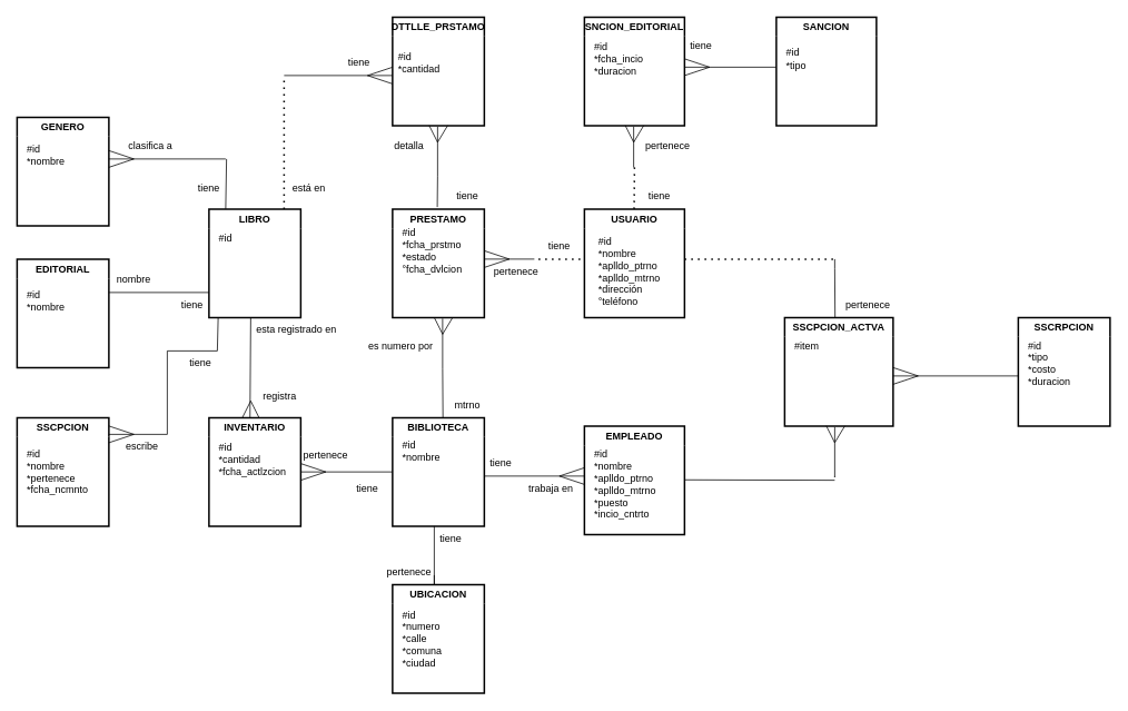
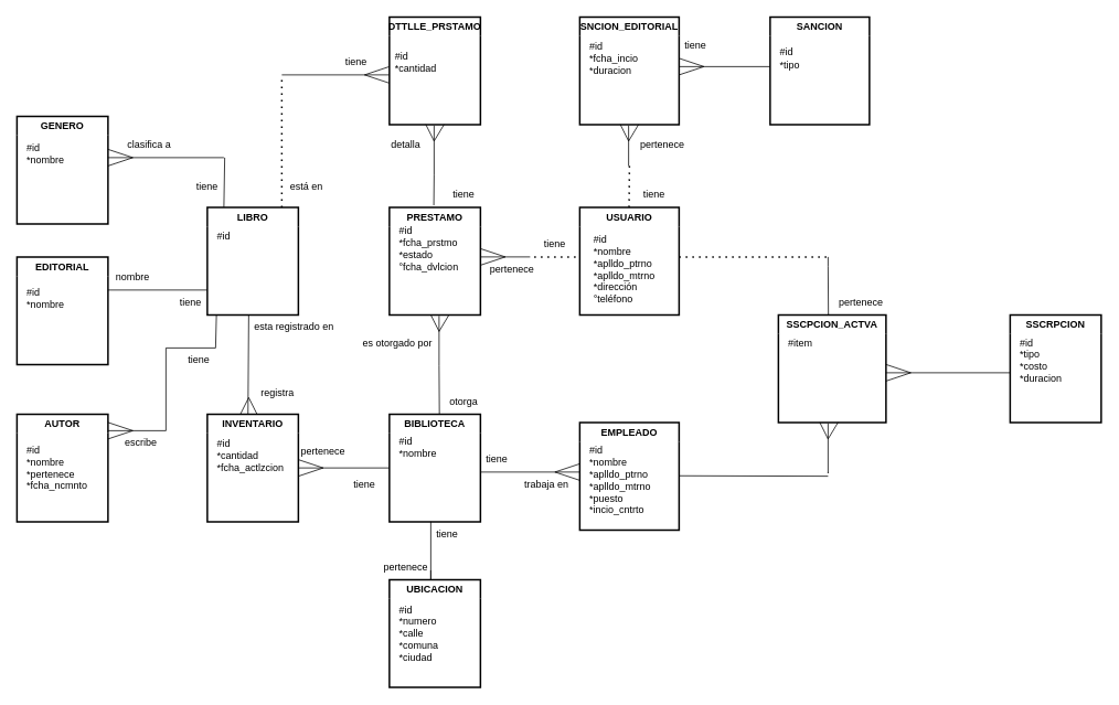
- <mxCell id="104" value="es numero por" style="text;html=1;strokeColor=none;fillColor=none;align=center;verticalAlign=middle;whiteSpace=wrap;rounded=0;" vertex="1" parent="1"><mxGeometry x="430" y="400" width="100" height="30" as="geometry" /></mxCell>
+ <mxCell id="104" value="es otorgado por" style="text;html=1;strokeColor=none;fillColor=none;align=center;verticalAlign=middle;whiteSpace=wrap;rounded=0;" vertex="1" parent="1"><mxGeometry x="430" y="400" width="100" height="30" as="geometry" /></mxCell>
- <mxCell id="103" value="mtrno" style="text;html=1;strokeColor=none;fillColor=none;align=center;verticalAlign=middle;whiteSpace=wrap;rounded=0;" vertex="1" parent="1"><mxGeometry x="530" y="470" width="60" height="30" as="geometry" /></mxCell>
+ <mxCell id="103" value="otorga" style="text;html=1;strokeColor=none;fillColor=none;align=center;verticalAlign=middle;whiteSpace=wrap;rounded=0;" vertex="1" parent="1"><mxGeometry x="530" y="470" width="60" height="30" as="geometry" /></mxCell>
- <mxCell id="4" value="SSCPCION" style="swimlane;whiteSpace=wrap;html=1;perimeterSpacing=7;strokeWidth=2;swimlaneLine=0;glass=0;fillColor=none;strokeColor=#000000;" parent="1" vertex="1"><mxGeometry x="20" y="500" width="110" height="130" as="geometry" /></mxCell>
+ <mxCell id="4" value="AUTOR" style="swimlane;whiteSpace=wrap;html=1;perimeterSpacing=7;strokeWidth=2;swimlaneLine=0;glass=0;fillColor=none;strokeColor=#000000;" parent="1" vertex="1"><mxGeometry x="20" y="500" width="110" height="130" as="geometry" /></mxCell>
